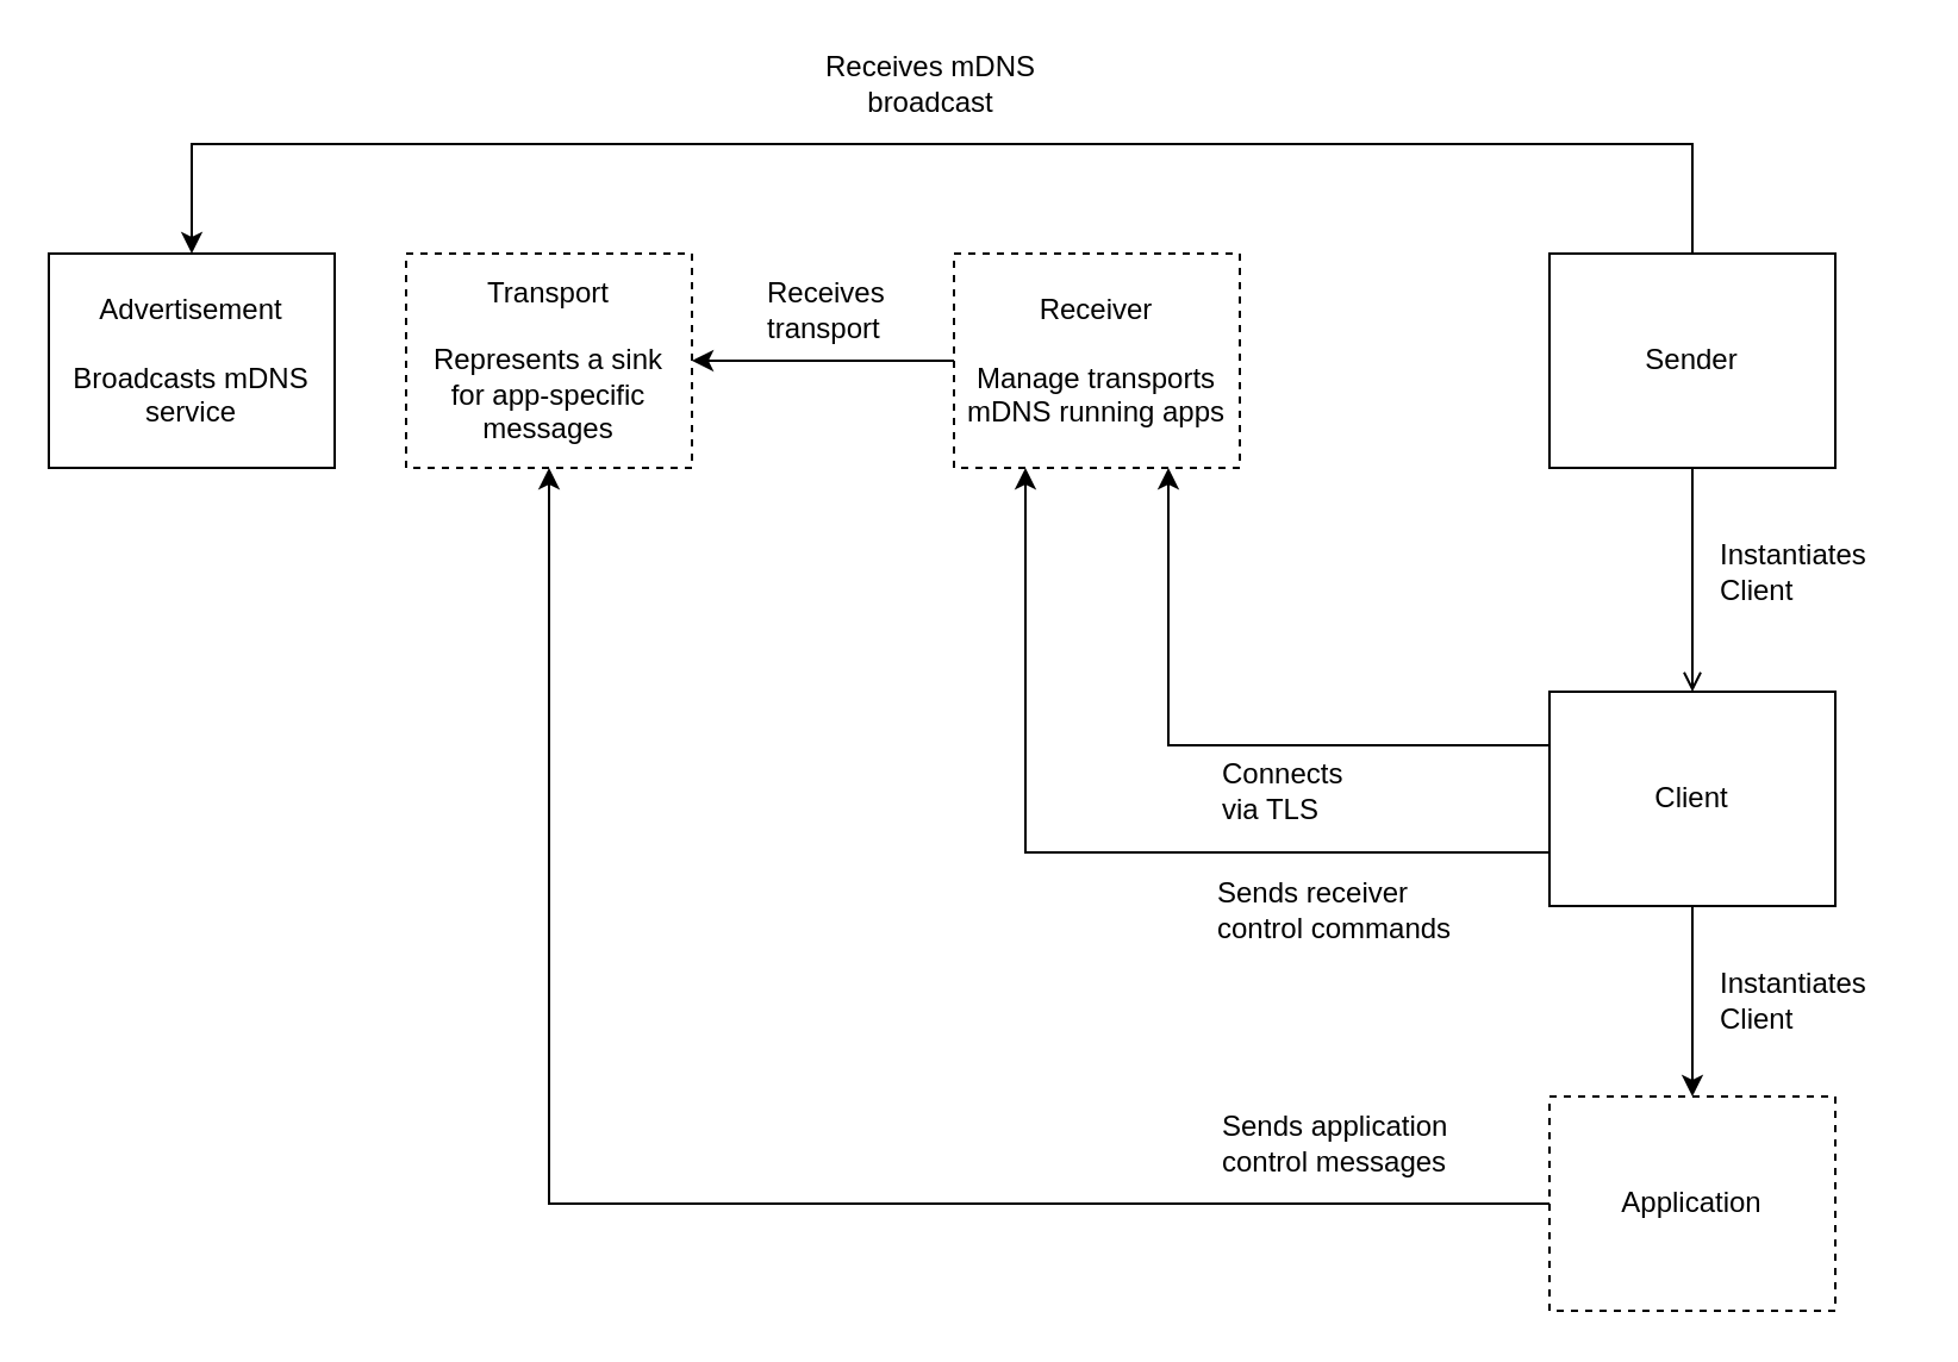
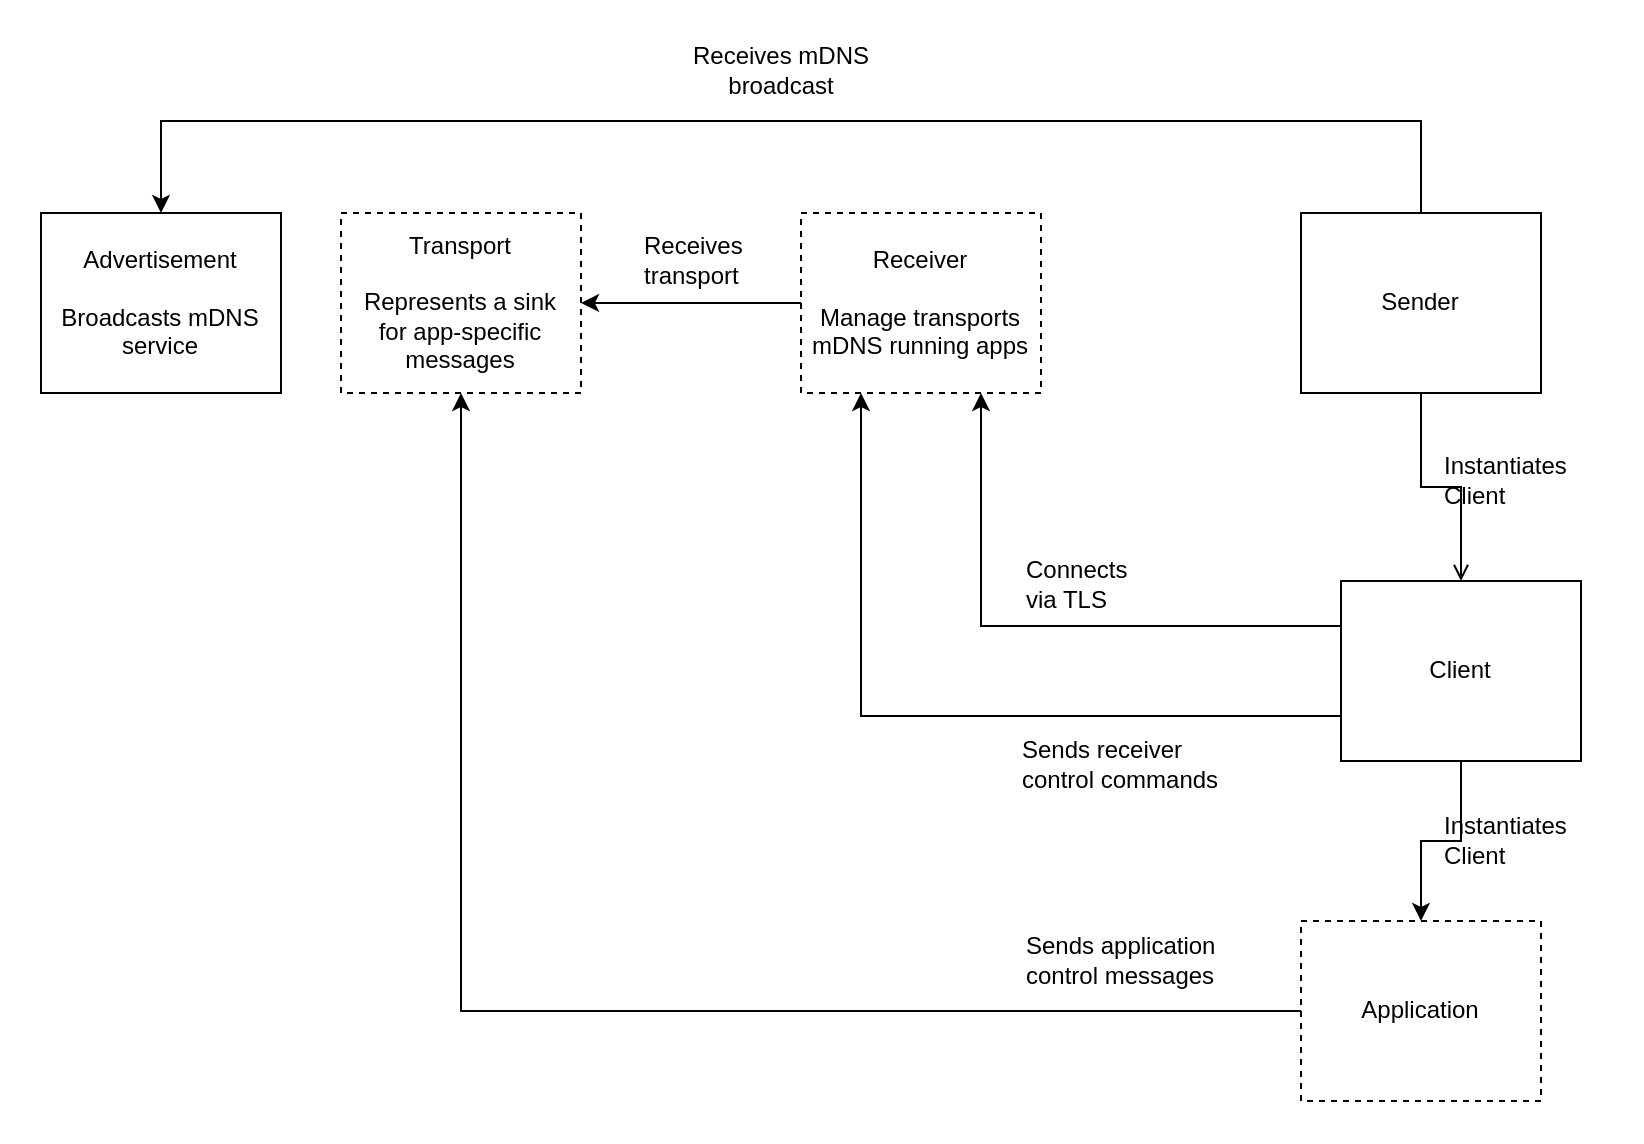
- <mxCell id="10" value="Connects&lt;br&gt;via TLS" style="text;html=1;align=left;verticalAlign=middle;resizable=0;points=[];autosize=1;strokeColor=none;fillColor=none;" vertex="1" parent="1"><mxGeometry x="511" y="312" width="70" height="40" as="geometry" /></mxCell>
+ <mxCell id="10" value="Connects&lt;br&gt;via TLS" style="text;html=1;align=left;verticalAlign=middle;resizable=0;points=[];autosize=1;strokeColor=none;fillColor=none;" vertex="1" parent="1"><mxGeometry x="511" y="272" width="70" height="40" as="geometry" /></mxCell>
- <mxCell id="13" value="Client" style="rounded=0;whiteSpace=wrap;html=1;" vertex="1" parent="1"><mxGeometry x="650" y="290" width="120" height="90" as="geometry" /></mxCell>
+ <mxCell id="13" value="Client" style="rounded=0;whiteSpace=wrap;html=1;" vertex="1" parent="1"><mxGeometry x="670" y="290" width="120" height="90" as="geometry" /></mxCell>
